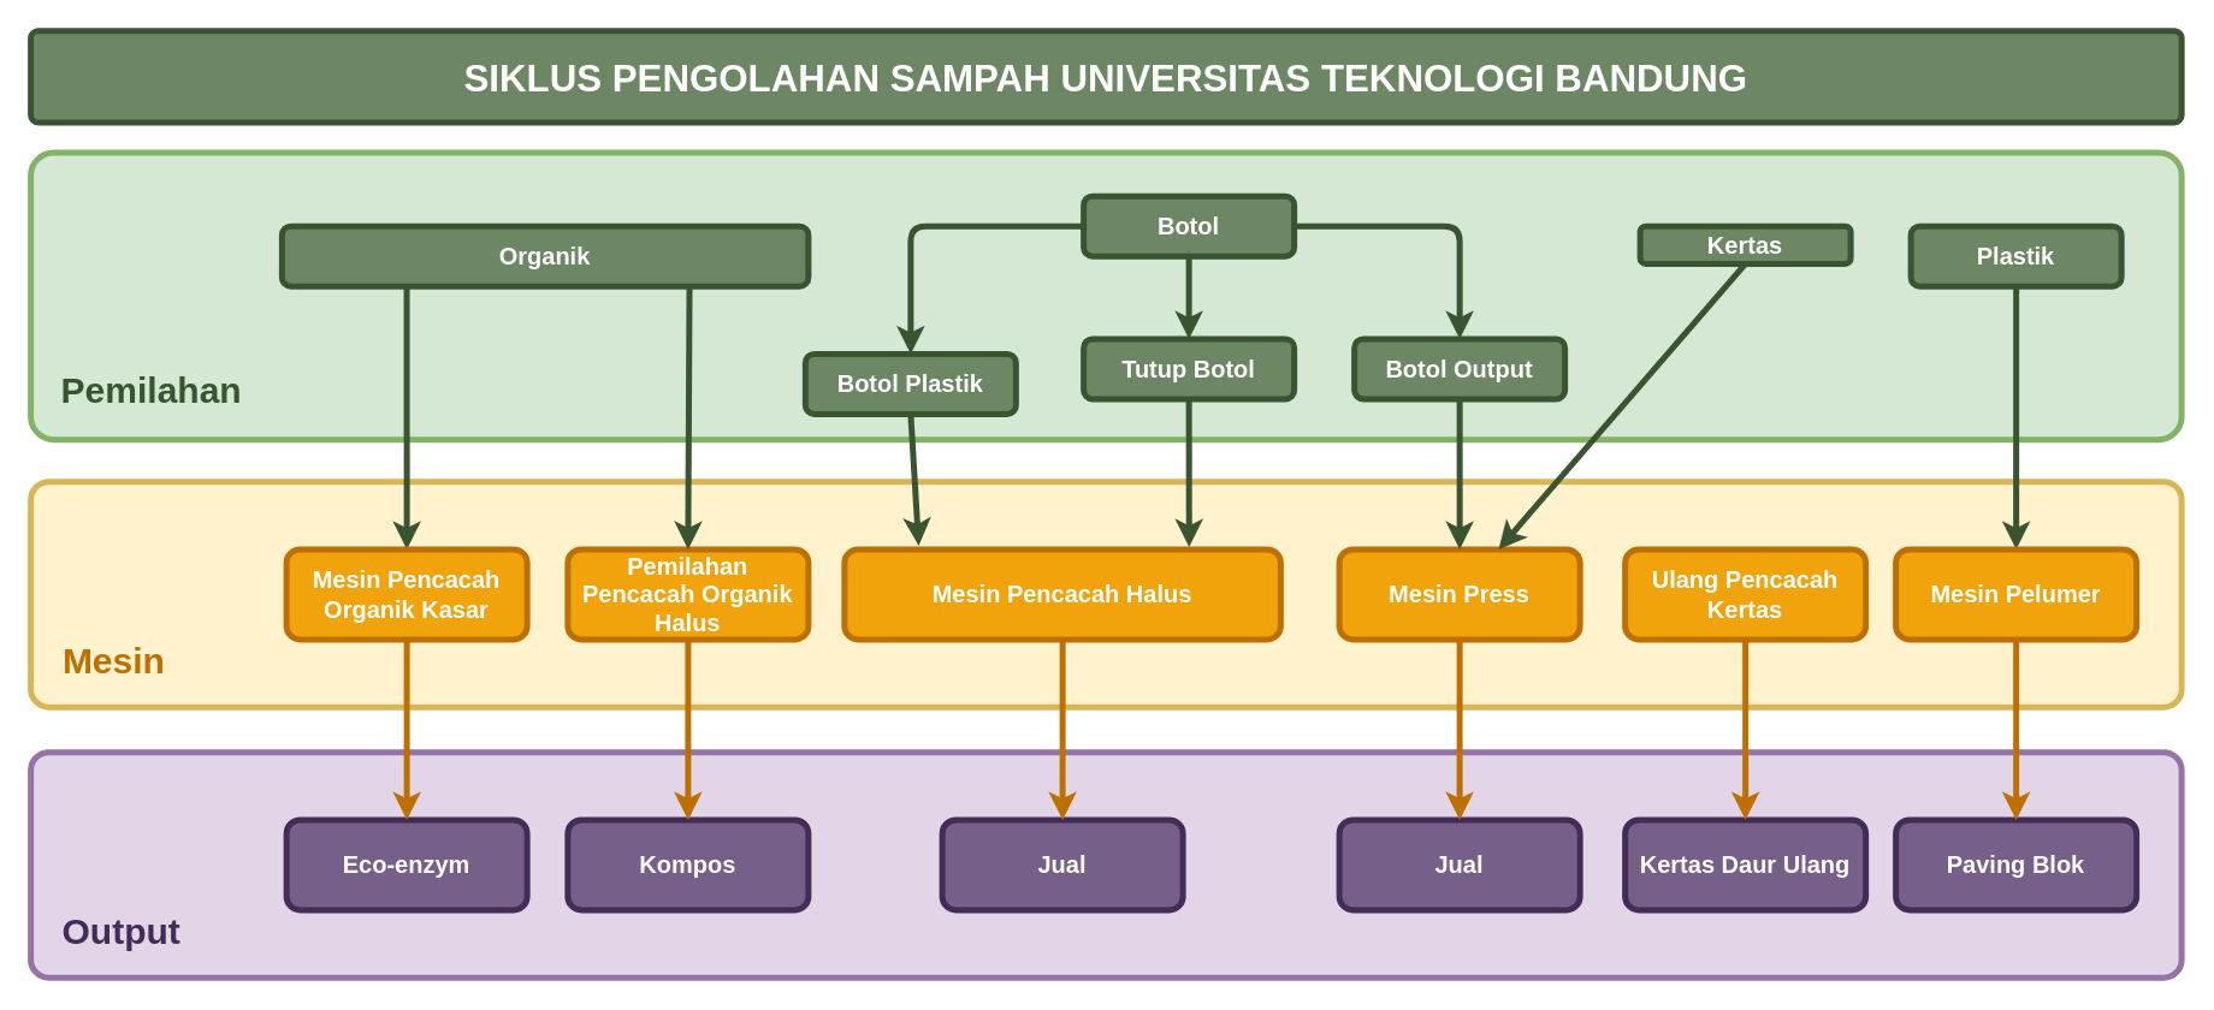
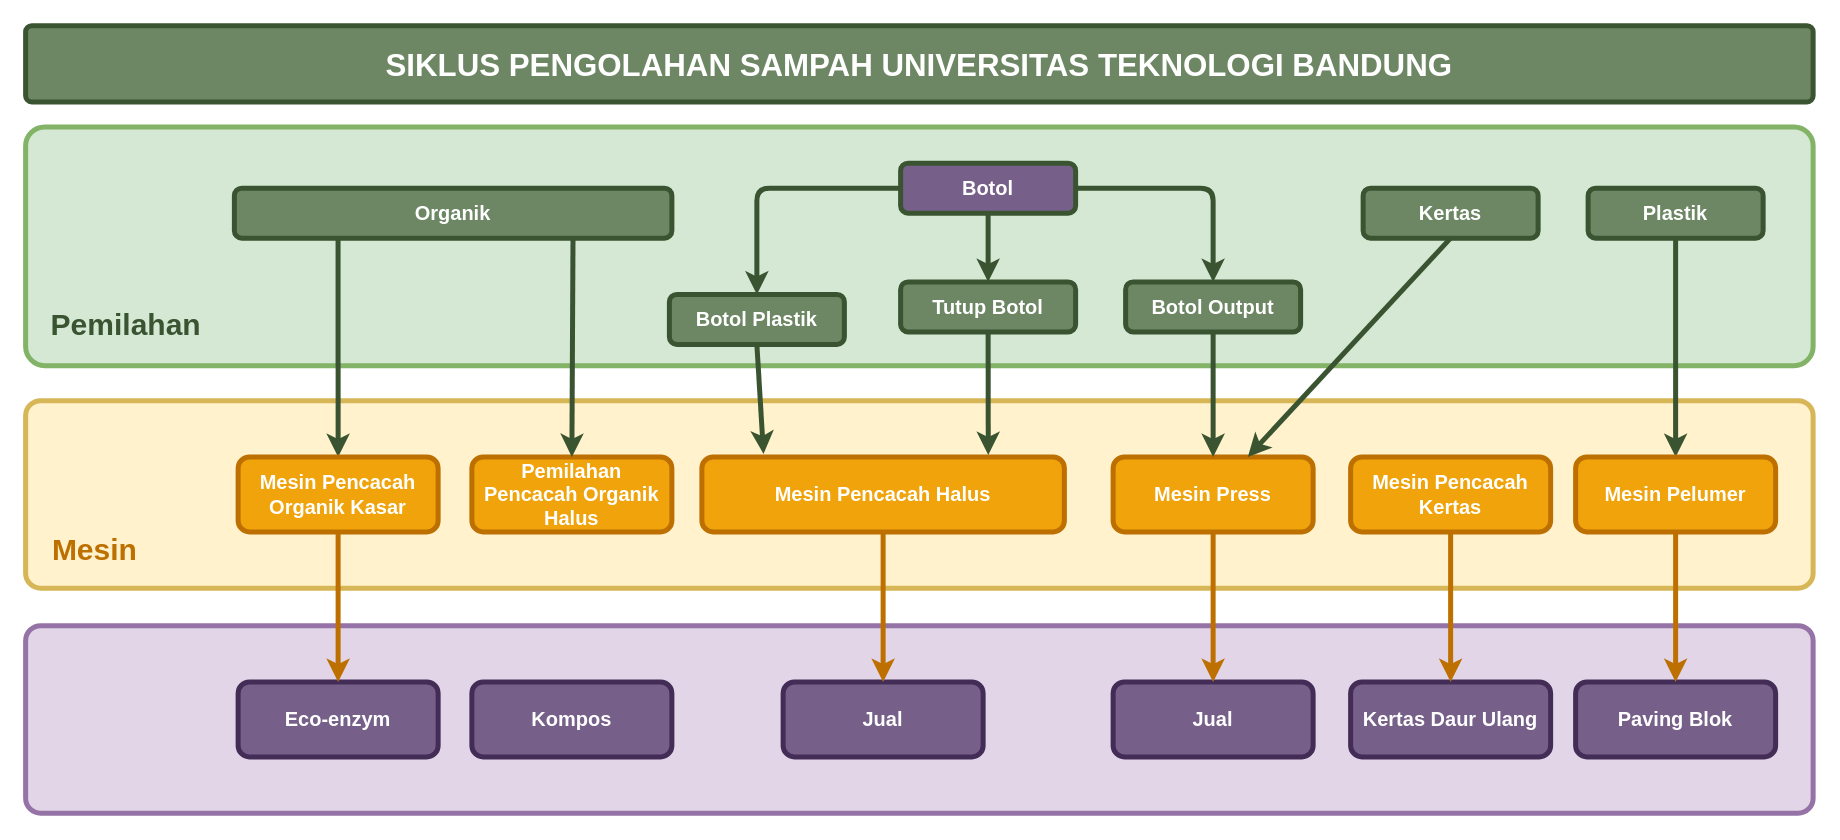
- <mxCell id="10" value="Botol" style="rounded=1;whiteSpace=wrap;html=1;strokeWidth=4;fontSize=16;fontStyle=1;fillColor=#6d8764;strokeColor=#3A5431;fontColor=#ffffff;" parent="1" vertex="1"><mxGeometry x="720" y="130" width="140" height="40" as="geometry" /></mxCell>
+ <mxCell id="10" value="Botol" style="rounded=1;whiteSpace=wrap;html=1;strokeWidth=4;fontSize=16;fontStyle=1;fillColor=#76608a;strokeColor=#3A5431;fontColor=#ffffff;" parent="1" vertex="1"><mxGeometry x="720" y="130" width="140" height="40" as="geometry" /></mxCell>
- <mxCell id="4" value="Kertas" style="rounded=1;whiteSpace=wrap;html=1;strokeWidth=4;fontSize=16;fontStyle=1;fillColor=#6d8764;strokeColor=#3A5431;fontColor=#ffffff;" parent="1" vertex="1"><mxGeometry x="1090" y="150" width="140" height="25" as="geometry" /></mxCell>
+ <mxCell id="4" value="Kertas" style="rounded=1;whiteSpace=wrap;html=1;strokeWidth=4;fontSize=16;fontStyle=1;fillColor=#6d8764;strokeColor=#3A5431;fontColor=#ffffff;" parent="1" vertex="1"><mxGeometry x="1090" y="150" width="140" height="40" as="geometry" /></mxCell>
- <mxCell id="25" value="Ulang Pencacah Kertas" style="rounded=1;whiteSpace=wrap;html=1;strokeWidth=4;fontSize=16;fontStyle=1;fillColor=#f0a30a;fontColor=light-dark(#FFFFFF,#EDEDED);strokeColor=#BD7000;" vertex="1" parent="1"><mxGeometry x="1080" y="365" width="160" height="60" as="geometry" /></mxCell>
+ <mxCell id="25" value="Mesin Pencacah Kertas" style="rounded=1;whiteSpace=wrap;html=1;strokeWidth=4;fontSize=16;fontStyle=1;fillColor=#f0a30a;fontColor=light-dark(#FFFFFF,#EDEDED);strokeColor=#BD7000;" vertex="1" parent="1"><mxGeometry x="1080" y="365" width="160" height="60" as="geometry" /></mxCell>
- <mxCell id="32" style="edgeStyle=none;html=1;entryX=0.5;entryY=0;entryDx=0;entryDy=0;strokeWidth=4;strokeColor=light-dark(#bd7000, #ededed);exitX=0.5;exitY=1;exitDx=0;exitDy=0;" edge="1" parent="1" source="20" target="29"><mxGeometry relative="1" as="geometry"><mxPoint x="280" y="435" as="sourcePoint" /><mxPoint x="277" y="550" as="targetPoint" /></mxGeometry></mxCell>
- <mxCell id="42" value="Output" style="text;html=1;align=center;verticalAlign=middle;resizable=0;points=[];autosize=1;strokeColor=none;fillColor=none;fontStyle=1;fontSize=24;fontColor=light-dark(#432d57, #ededed);" vertex="1" parent="1"><mxGeometry x="30" y="600" width="100" height="40" as="geometry" /></mxCell>
